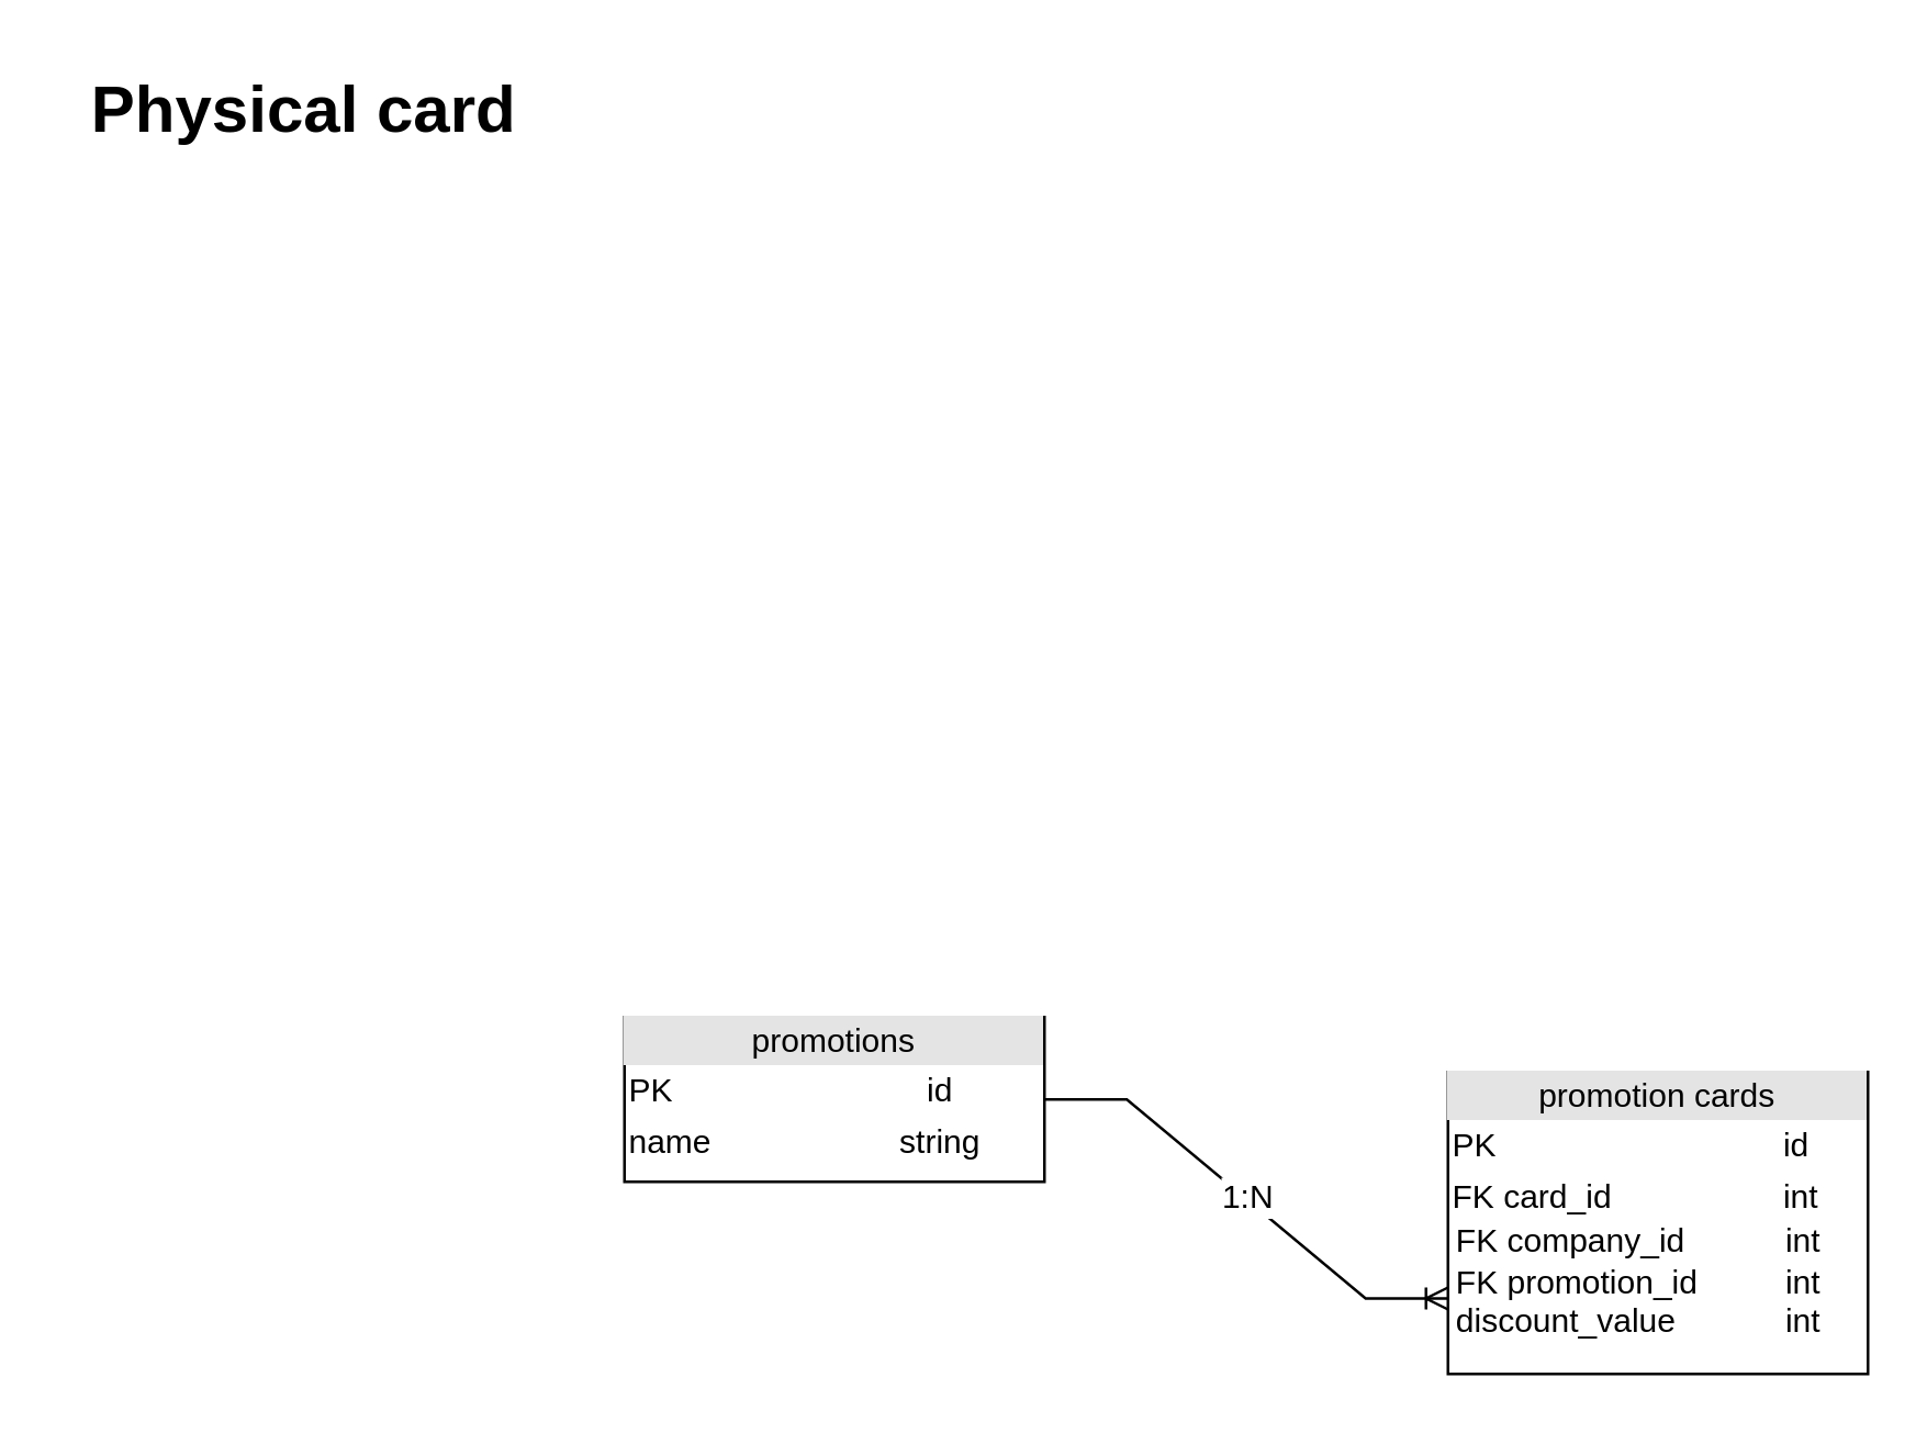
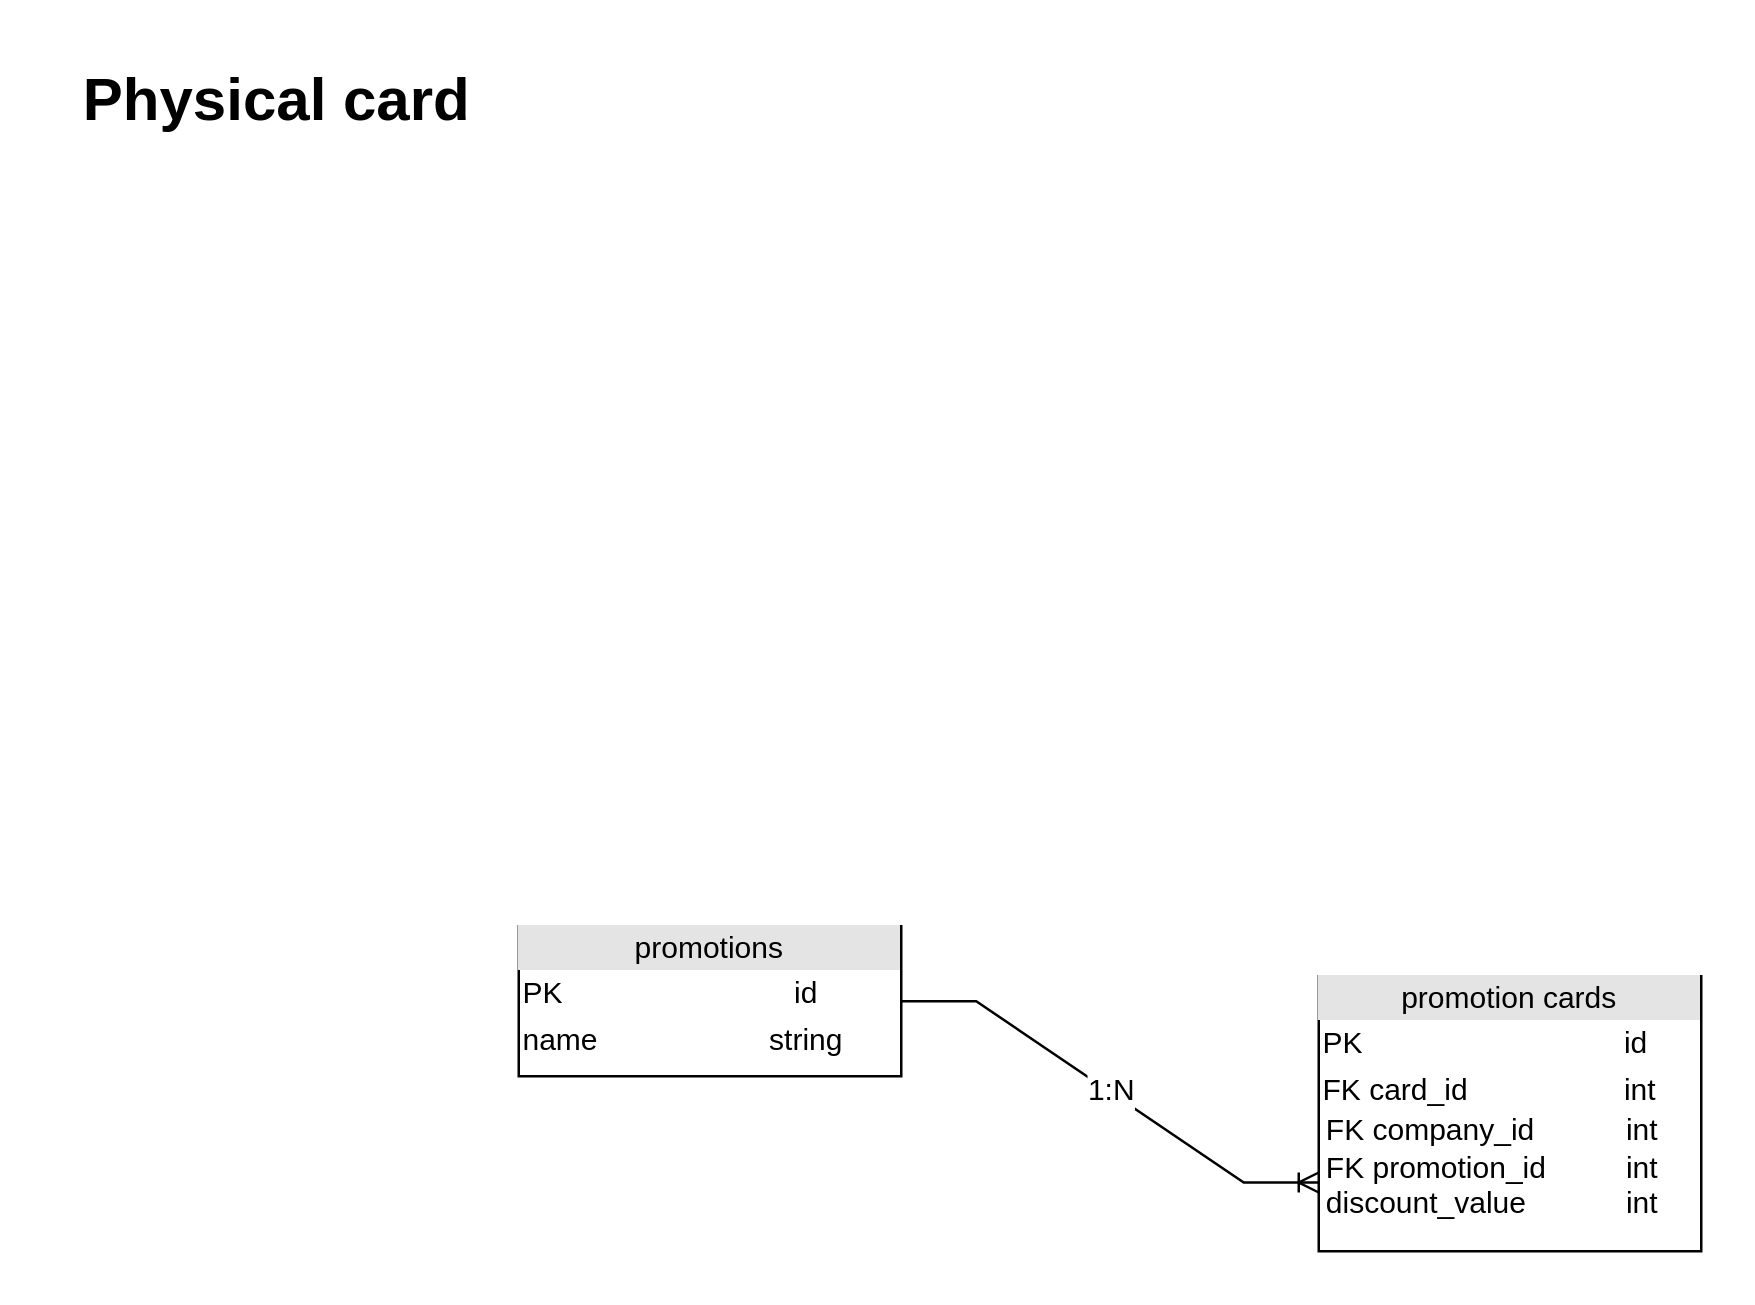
- <mxCell id="5" value="&lt;div style=&quot;text-align: center; box-sizing: border-box; width: 100%; background: rgb(228, 228, 228); padding: 2px;&quot;&gt;promotions&lt;/div&gt;&lt;table style=&quot;width:100%;font-size:1em;&quot; cellpadding=&quot;2&quot; cellspacing=&quot;0&quot;&gt;&lt;tbody&gt;&lt;tr&gt;&lt;td&gt;PK&lt;/td&gt;&lt;td&gt;&lt;span style=&quot;white-space: pre;&quot;&gt;&#09;&lt;/span&gt;&lt;span style=&quot;white-space: pre;&quot;&gt;&#09;&lt;/span&gt;&amp;nbsp; &amp;nbsp; id&lt;/td&gt;&lt;/tr&gt;&lt;tr&gt;&lt;td&gt;name&lt;/td&gt;&lt;td&gt;&amp;nbsp;&lt;span style=&quot;white-space: pre;&quot;&gt;&#09;&lt;/span&gt;&lt;span style=&quot;white-space: pre;&quot;&gt;&#09;&lt;/span&gt;&amp;nbsp;string&lt;/td&gt;&lt;/tr&gt;&lt;/tbody&gt;&lt;/table&gt;&lt;span style=&quot;&quot;&gt;&lt;br&gt;&lt;/span&gt;" style="verticalAlign=top;align=left;overflow=fill;html=1;" vertex="1" parent="1"><mxGeometry x="227" y="370" width="153" height="60" as="geometry" /></mxCell>
+ <mxCell id="5" value="&lt;div style=&quot;text-align: center; box-sizing: border-box; width: 100%; background: rgb(228, 228, 228); padding: 2px;&quot;&gt;promotions&lt;/div&gt;&lt;table style=&quot;width:100%;font-size:1em;&quot; cellpadding=&quot;2&quot; cellspacing=&quot;0&quot;&gt;&lt;tbody&gt;&lt;tr&gt;&lt;td&gt;PK&lt;/td&gt;&lt;td&gt;&lt;span style=&quot;white-space: pre;&quot;&gt;&#09;&lt;/span&gt;&lt;span style=&quot;white-space: pre;&quot;&gt;&#09;&lt;/span&gt;&amp;nbsp; &amp;nbsp; id&lt;/td&gt;&lt;/tr&gt;&lt;tr&gt;&lt;td&gt;name&lt;/td&gt;&lt;td&gt;&amp;nbsp;&lt;span style=&quot;white-space: pre;&quot;&gt;&#09;&lt;/span&gt;&lt;span style=&quot;white-space: pre;&quot;&gt;&#09;&lt;/span&gt;&amp;nbsp;string&lt;/td&gt;&lt;/tr&gt;&lt;/tbody&gt;&lt;/table&gt;&lt;span style=&quot;&quot;&gt;&lt;br&gt;&lt;/span&gt;" style="verticalAlign=top;align=left;overflow=fill;html=1;" vertex="1" parent="1"><mxGeometry x="207" y="370" width="153" height="60" as="geometry" /></mxCell>
